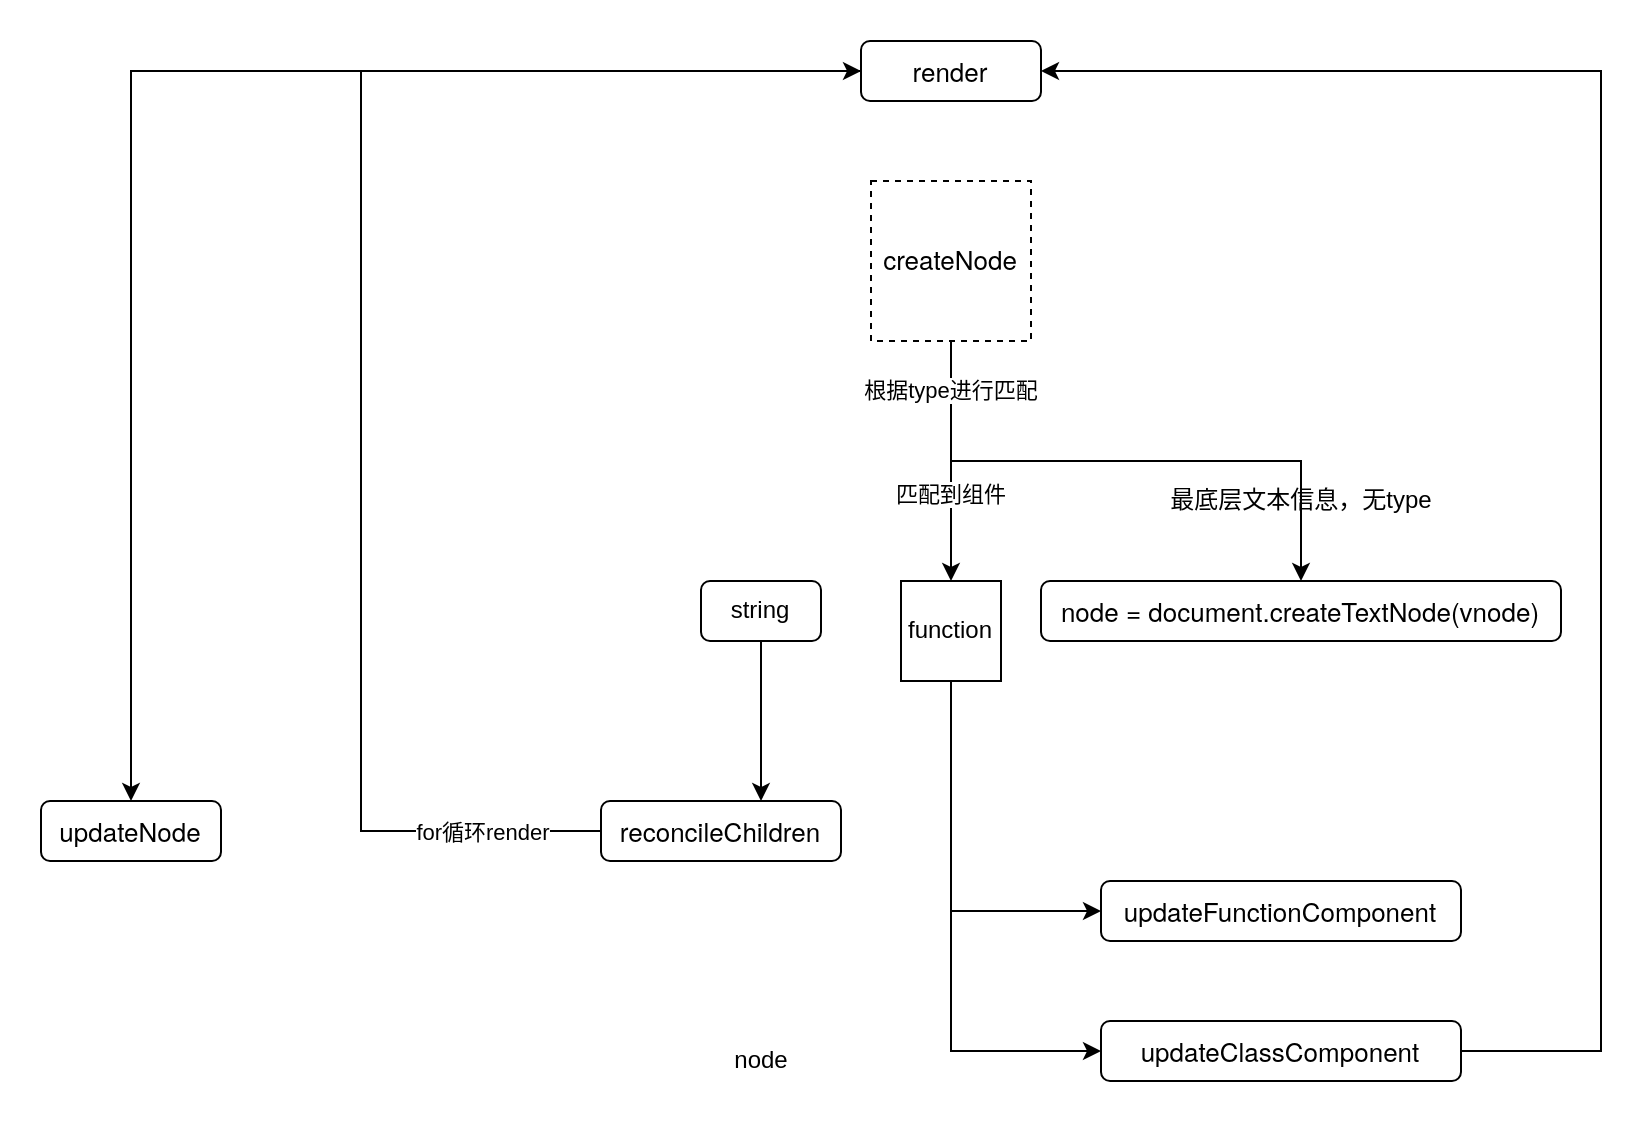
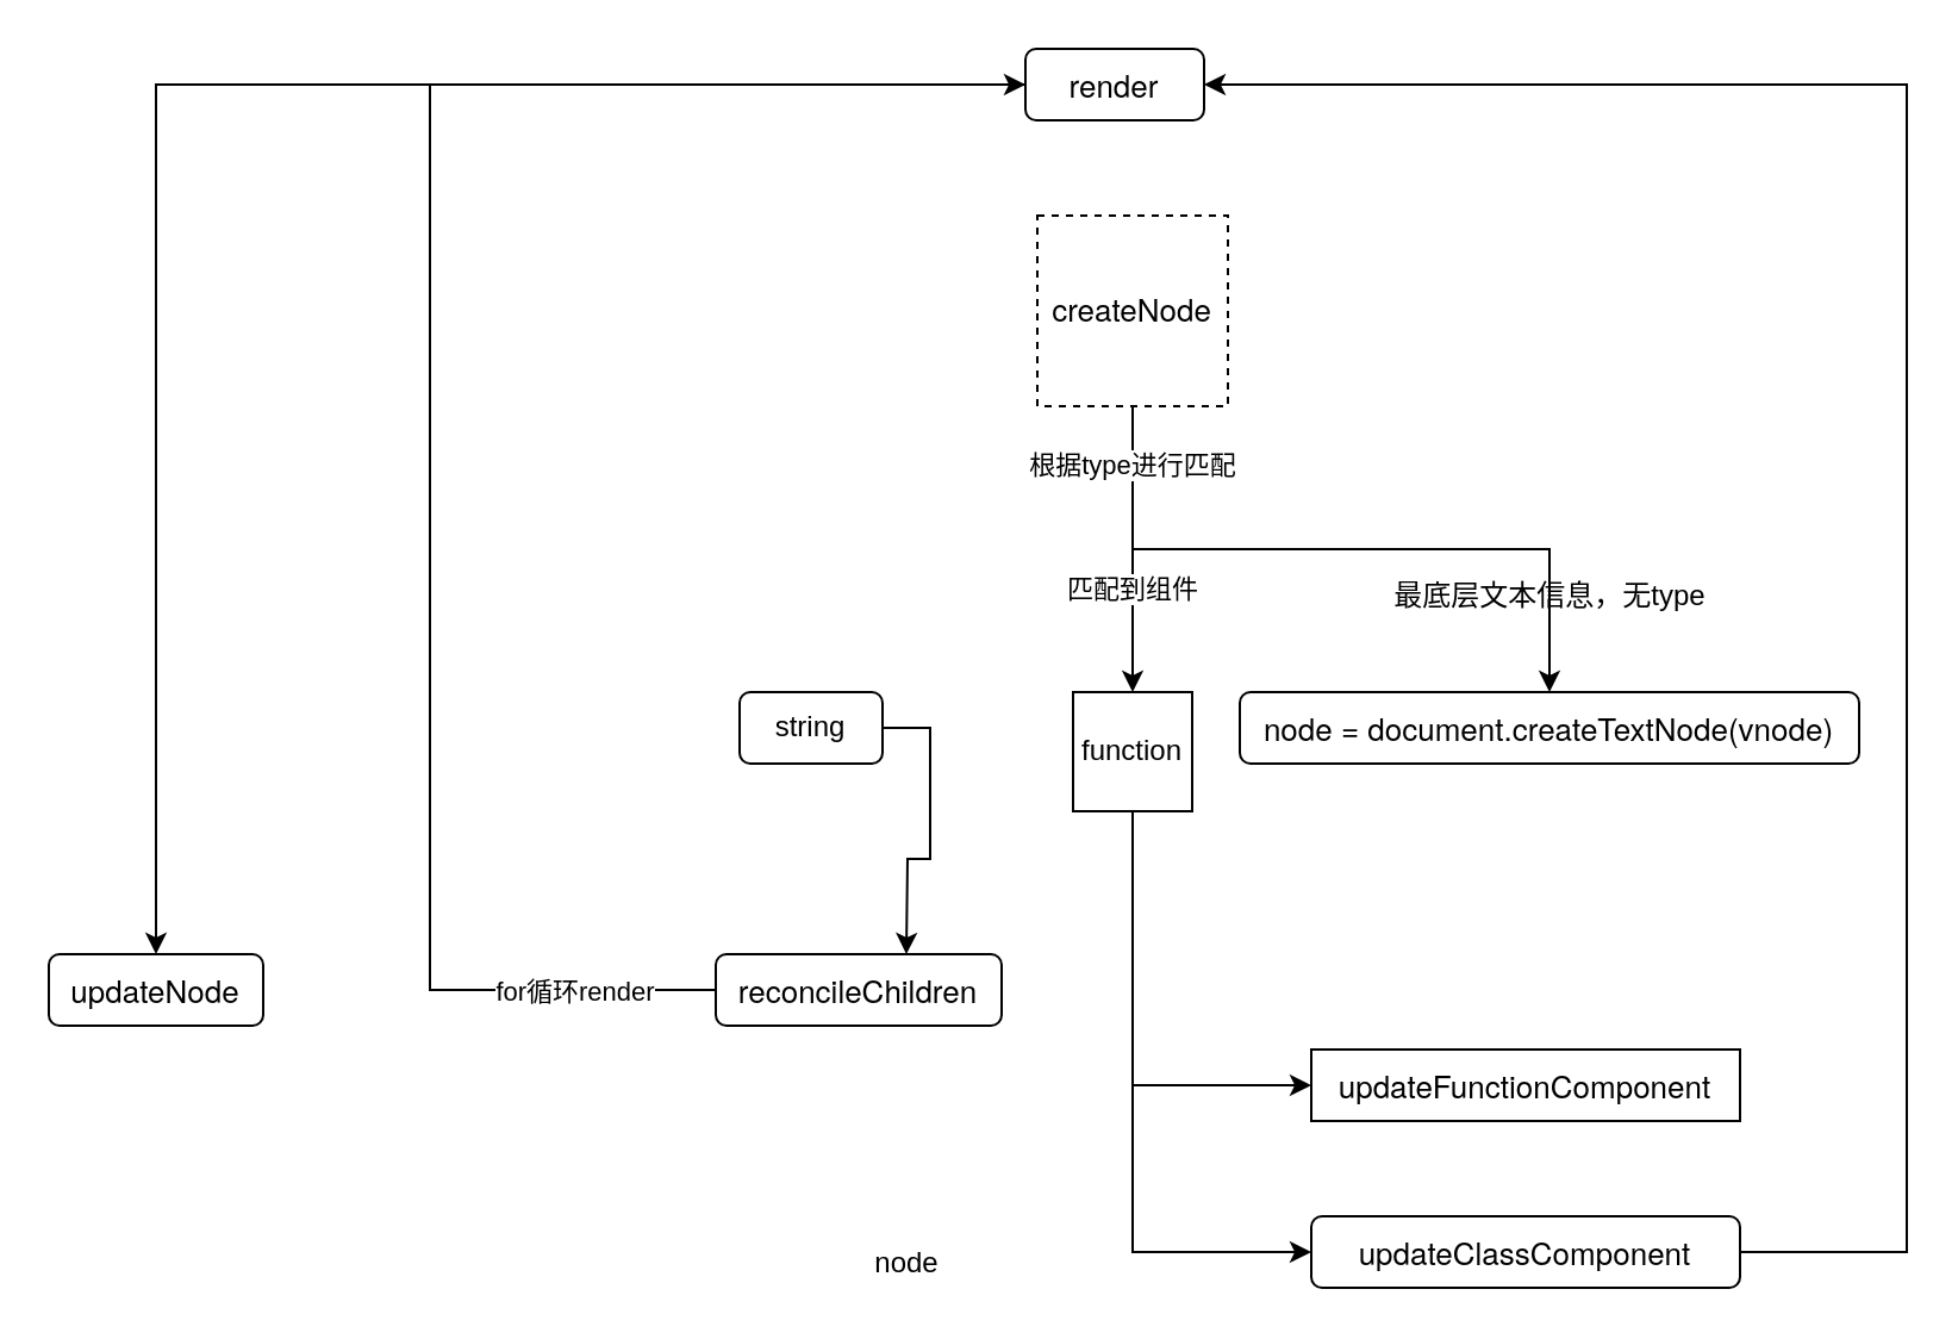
- <mxCell id="3" value="&lt;p class=&quot;p1&quot; style=&quot;margin: 0px ; font-stretch: normal ; font-size: 13px ; line-height: normal ; font-family: &amp;quot;helvetica neue&amp;quot;&quot;&gt;render&lt;/p&gt;" style="rounded=1;whiteSpace=wrap;html=1;fontColor=default;strokeColor=default;fillColor=default;" parent="1" vertex="1"><mxGeometry x="430" y="20" width="90" height="30" as="geometry" /></mxCell>
+ <mxCell id="3" value="&lt;p class=&quot;p1&quot; style=&quot;margin: 0px ; font-stretch: normal ; font-size: 13px ; line-height: normal ; font-family: &amp;quot;helvetica neue&amp;quot;&quot;&gt;render&lt;/p&gt;" style="rounded=1;whiteSpace=wrap;html=1;fontColor=default;strokeColor=default;fillColor=default;" parent="1" vertex="1"><mxGeometry x="430" y="20" width="75" height="30" as="geometry" /></mxCell>
- <mxCell id="18" value="string" style="rounded=1;whiteSpace=wrap;html=1;fontColor=default;strokeColor=default;fillColor=default;" parent="1" vertex="1"><mxGeometry x="350" y="290" width="60" height="30" as="geometry" /></mxCell>
+ <mxCell id="18" value="string" style="rounded=1;whiteSpace=wrap;html=1;fontColor=default;strokeColor=default;fillColor=default;" parent="1" vertex="1"><mxGeometry x="310" y="290" width="60" height="30" as="geometry" /></mxCell>
- <mxCell id="8" value="&lt;p class=&quot;p1&quot; style=&quot;margin: 0px ; font-stretch: normal ; font-size: 13px ; line-height: normal ; font-family: &amp;quot;helvetica neue&amp;quot;&quot;&gt;updateFunctionComponent&lt;/p&gt;" style="rounded=1;whiteSpace=wrap;html=1;fontColor=default;strokeColor=default;fillColor=default;" parent="1" vertex="1"><mxGeometry x="550" y="440" width="180" height="30" as="geometry" /></mxCell>
+ <mxCell id="8" value="&lt;p class=&quot;p1&quot; style=&quot;margin: 0px ; font-stretch: normal ; font-size: 13px ; line-height: normal ; font-family: &amp;quot;helvetica neue&amp;quot;&quot;&gt;updateFunctionComponent&lt;/p&gt;" style="whiteSpace=wrap;html=1;fontColor=default;strokeColor=default;fillColor=default;rounded=0;" parent="1" vertex="1"><mxGeometry x="550" y="440" width="180" height="30" as="geometry" /></mxCell>
